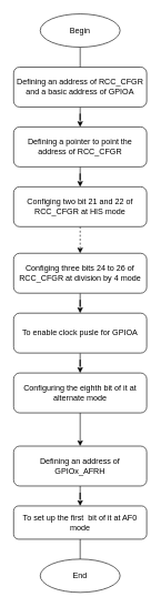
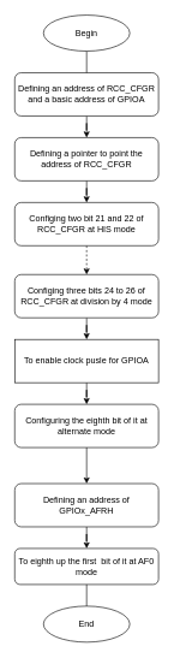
- <mxCell id="13" value="To enable clock pusle for GPIOA" style="whiteSpace=wrap;html=1;rounded=1;" parent="1" vertex="1"><mxGeometry x="20" y="470" width="200" height="60" as="geometry" /></mxCell>
+ <mxCell id="13" value="To enable clock pusle for GPIOA" style="whiteSpace=wrap;html=1;rounded=0;" parent="1" vertex="1"><mxGeometry x="20" y="470" width="200" height="60" as="geometry" /></mxCell>
- <mxCell id="18" value="To set up the first&amp;nbsp; bit of it at AF0 mode" style="whiteSpace=wrap;html=1;rounded=1;" parent="1" vertex="1"><mxGeometry x="20" y="760" width="200" height="50" as="geometry" /></mxCell>
+ <mxCell id="18" value="To eighth up the first&amp;nbsp; bit of it at AF0 mode" style="whiteSpace=wrap;html=1;rounded=1;" parent="1" vertex="1"><mxGeometry x="20" y="760" width="200" height="50" as="geometry" /></mxCell>
